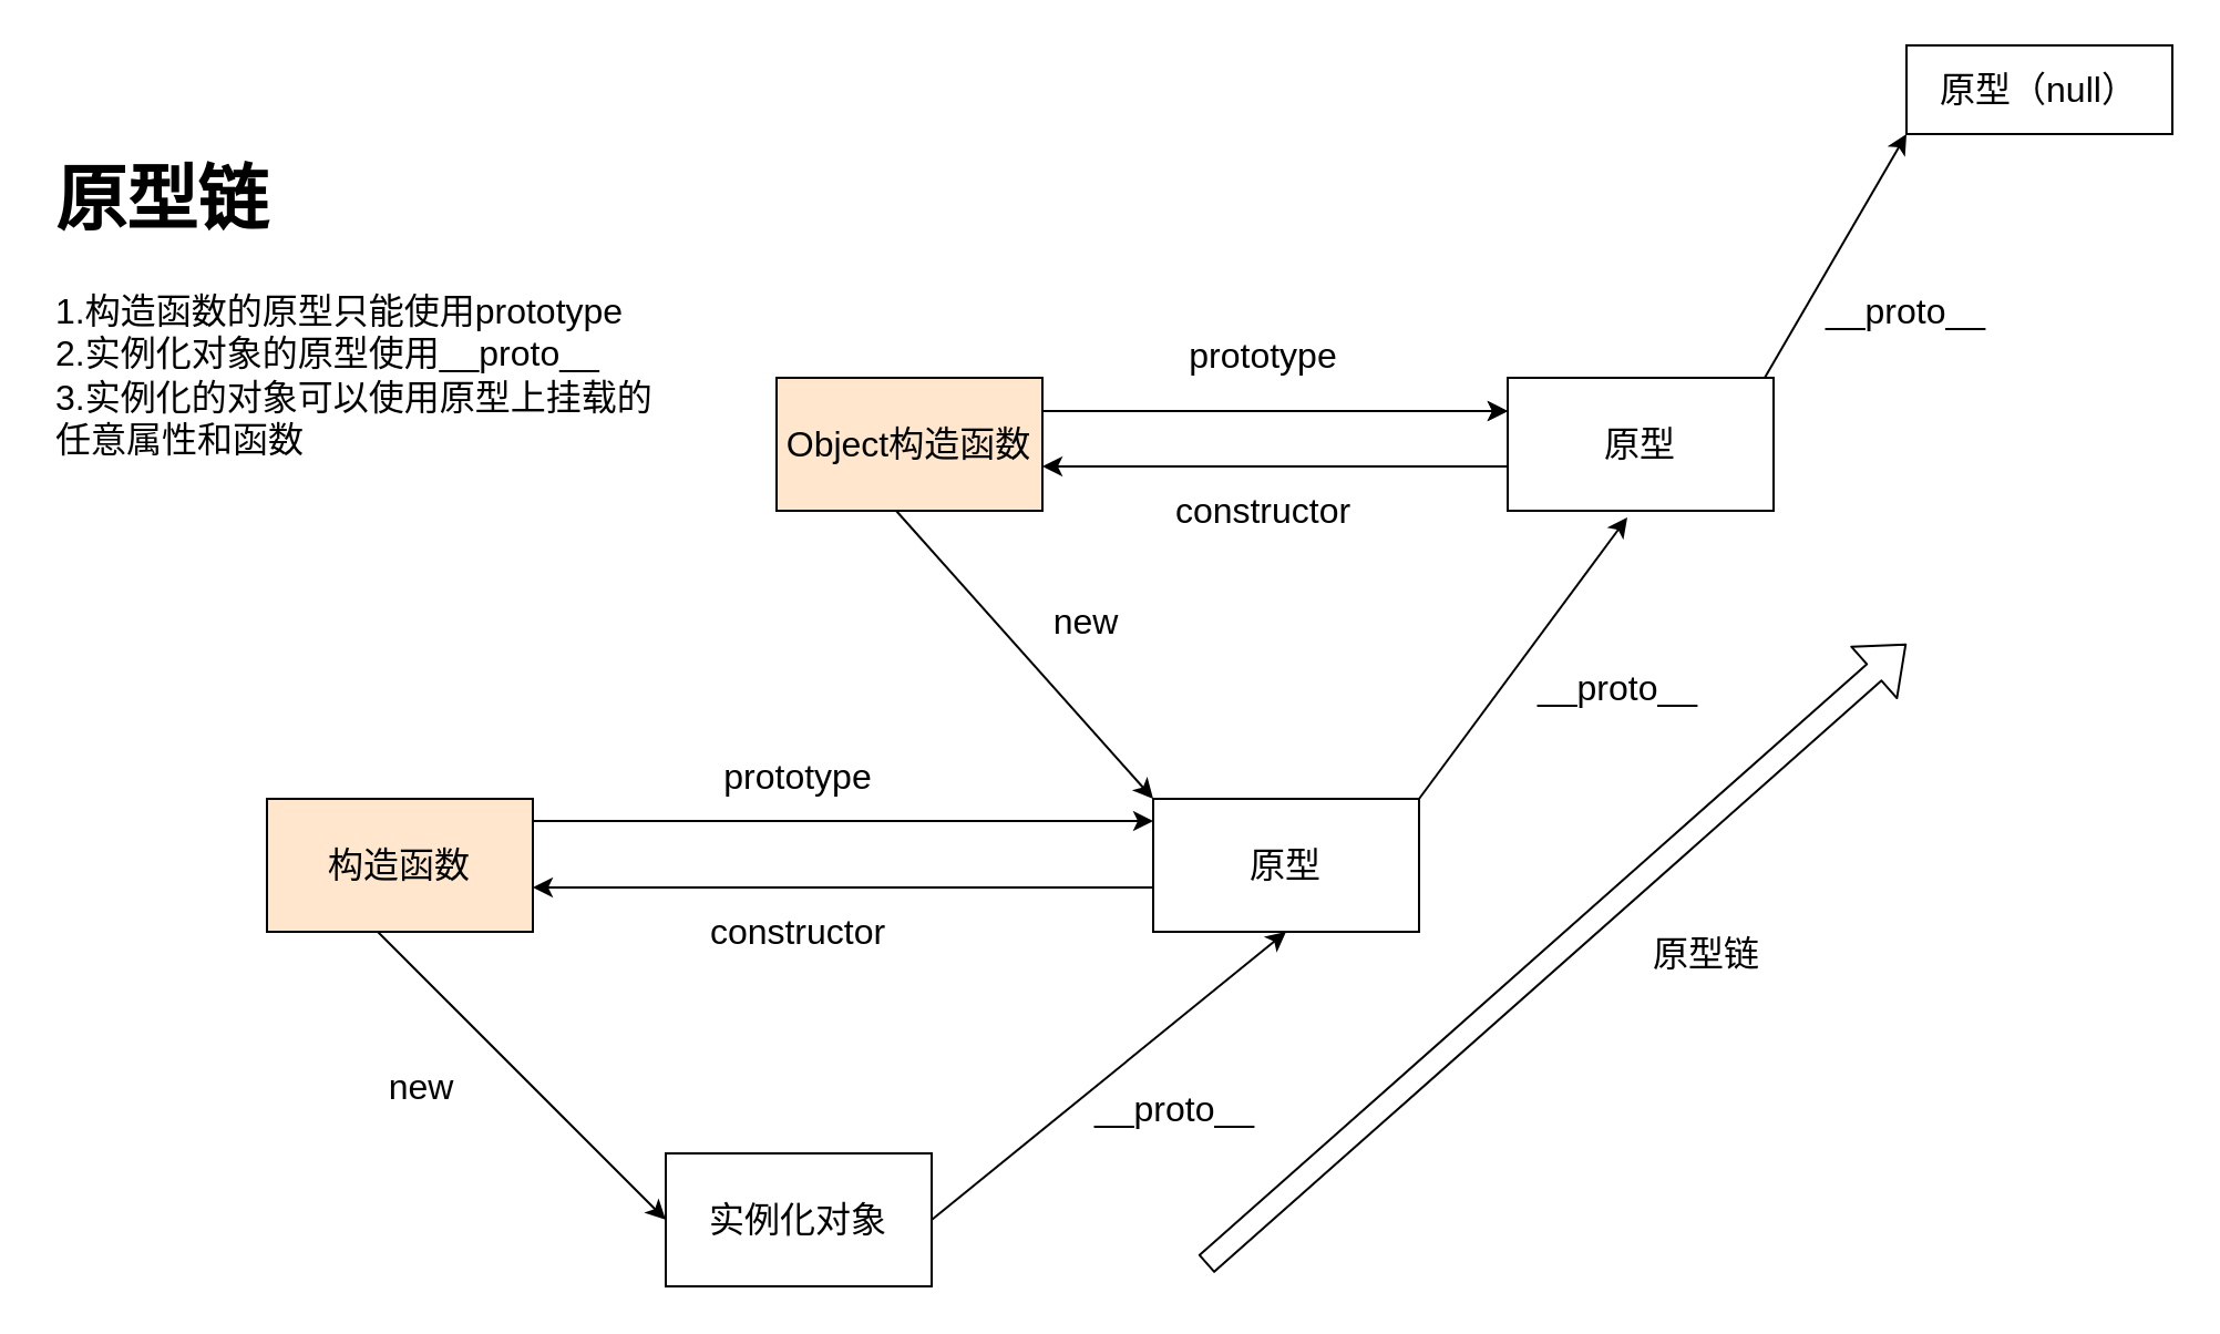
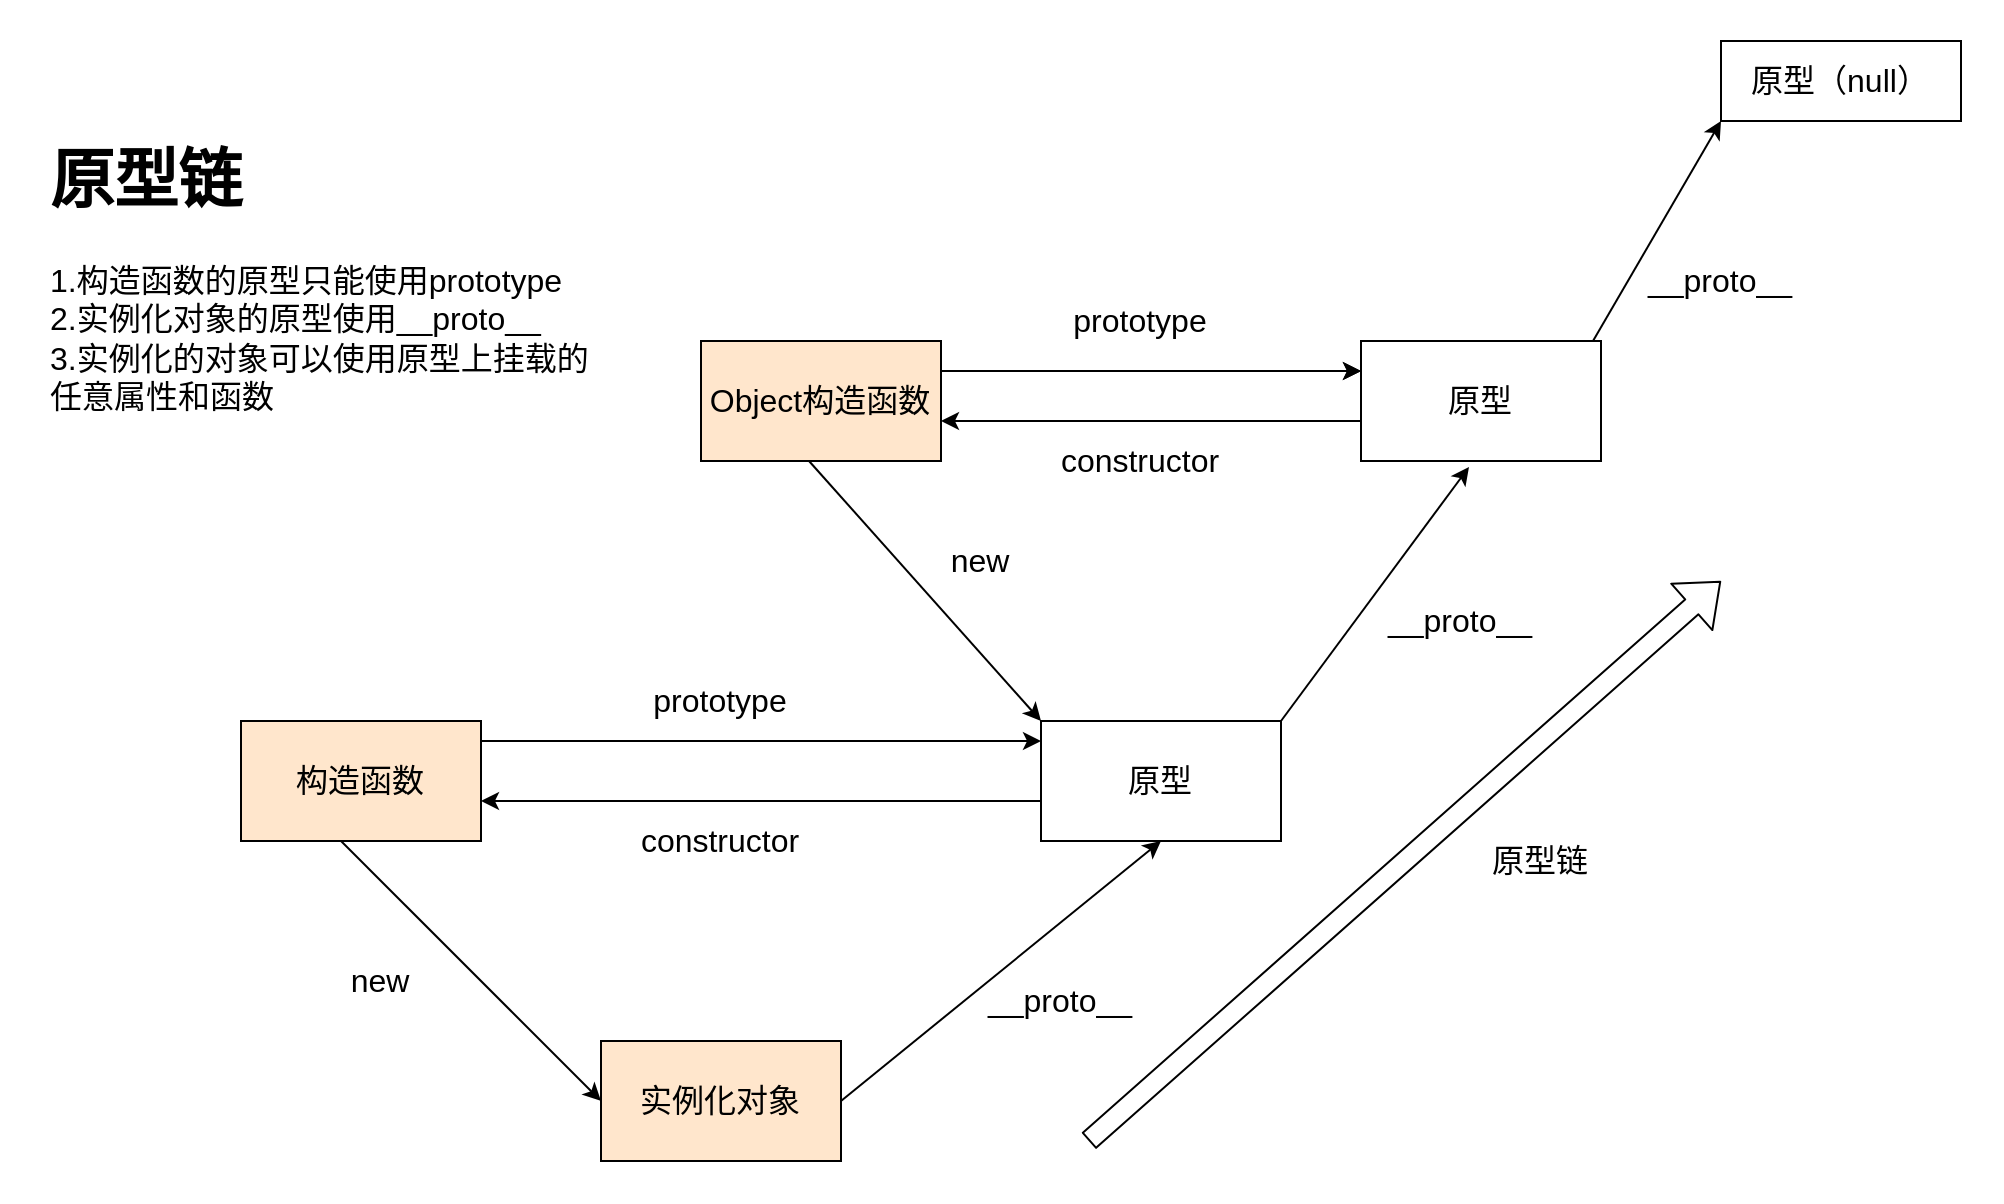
- <mxCell id="6" value="实例化对象" style="rounded=0;whiteSpace=wrap;html=1;fontSize=16;" vertex="1" parent="1"><mxGeometry x="300" y="520" width="120" height="60" as="geometry" /></mxCell>
+ <mxCell id="6" value="实例化对象" style="rounded=0;whiteSpace=wrap;html=1;fontSize=16;fillColor=#ffe6cc;" vertex="1" parent="1"><mxGeometry x="300" y="520" width="120" height="60" as="geometry" /></mxCell>
